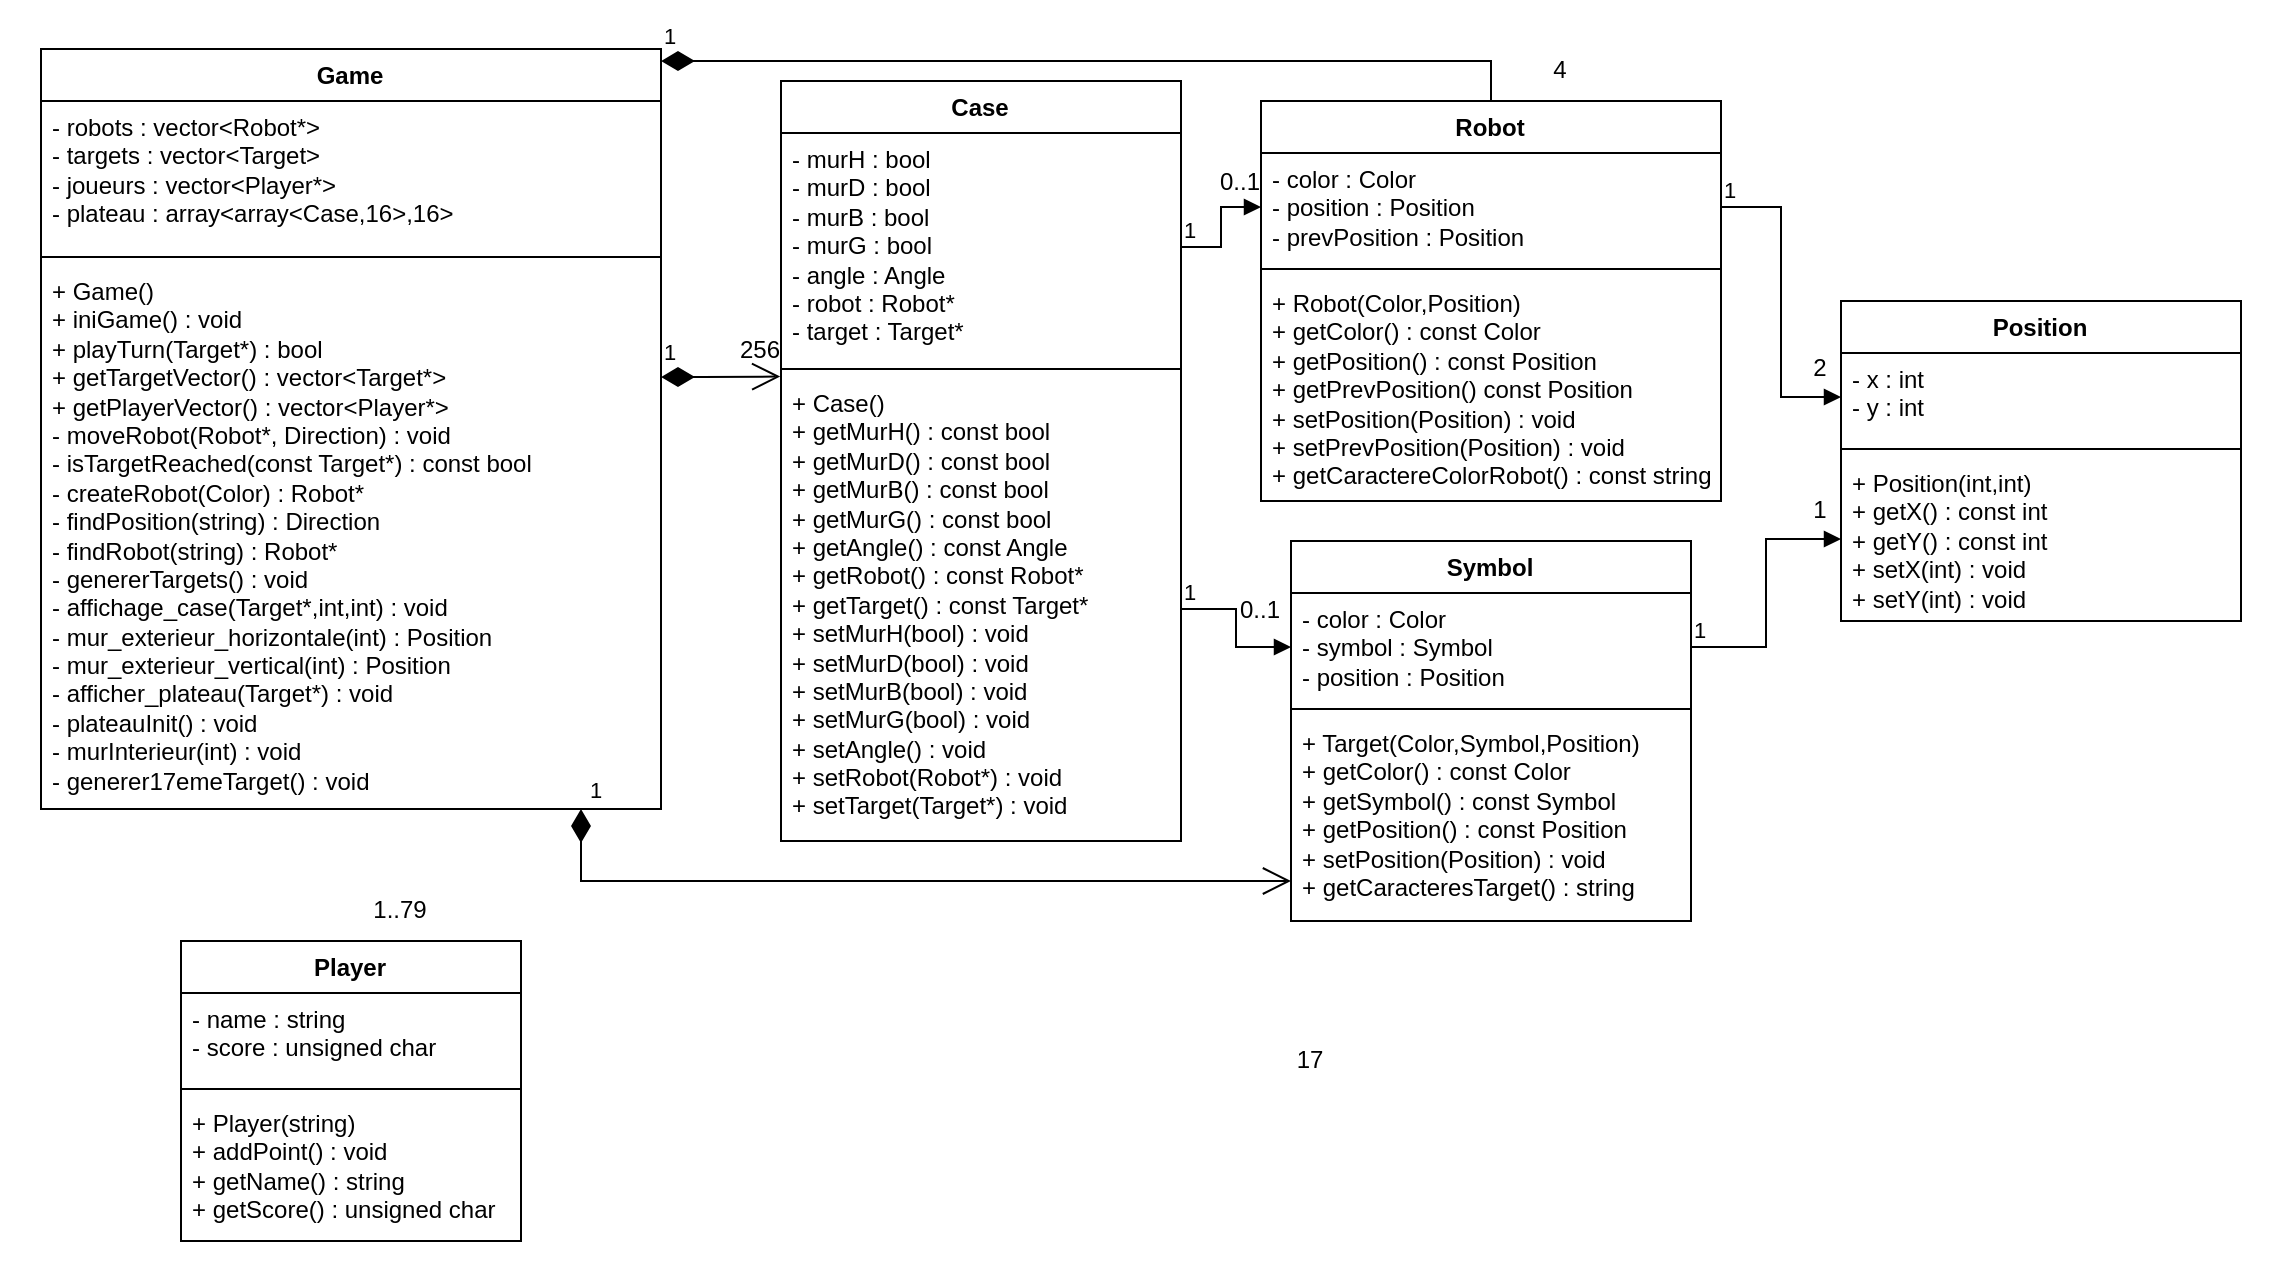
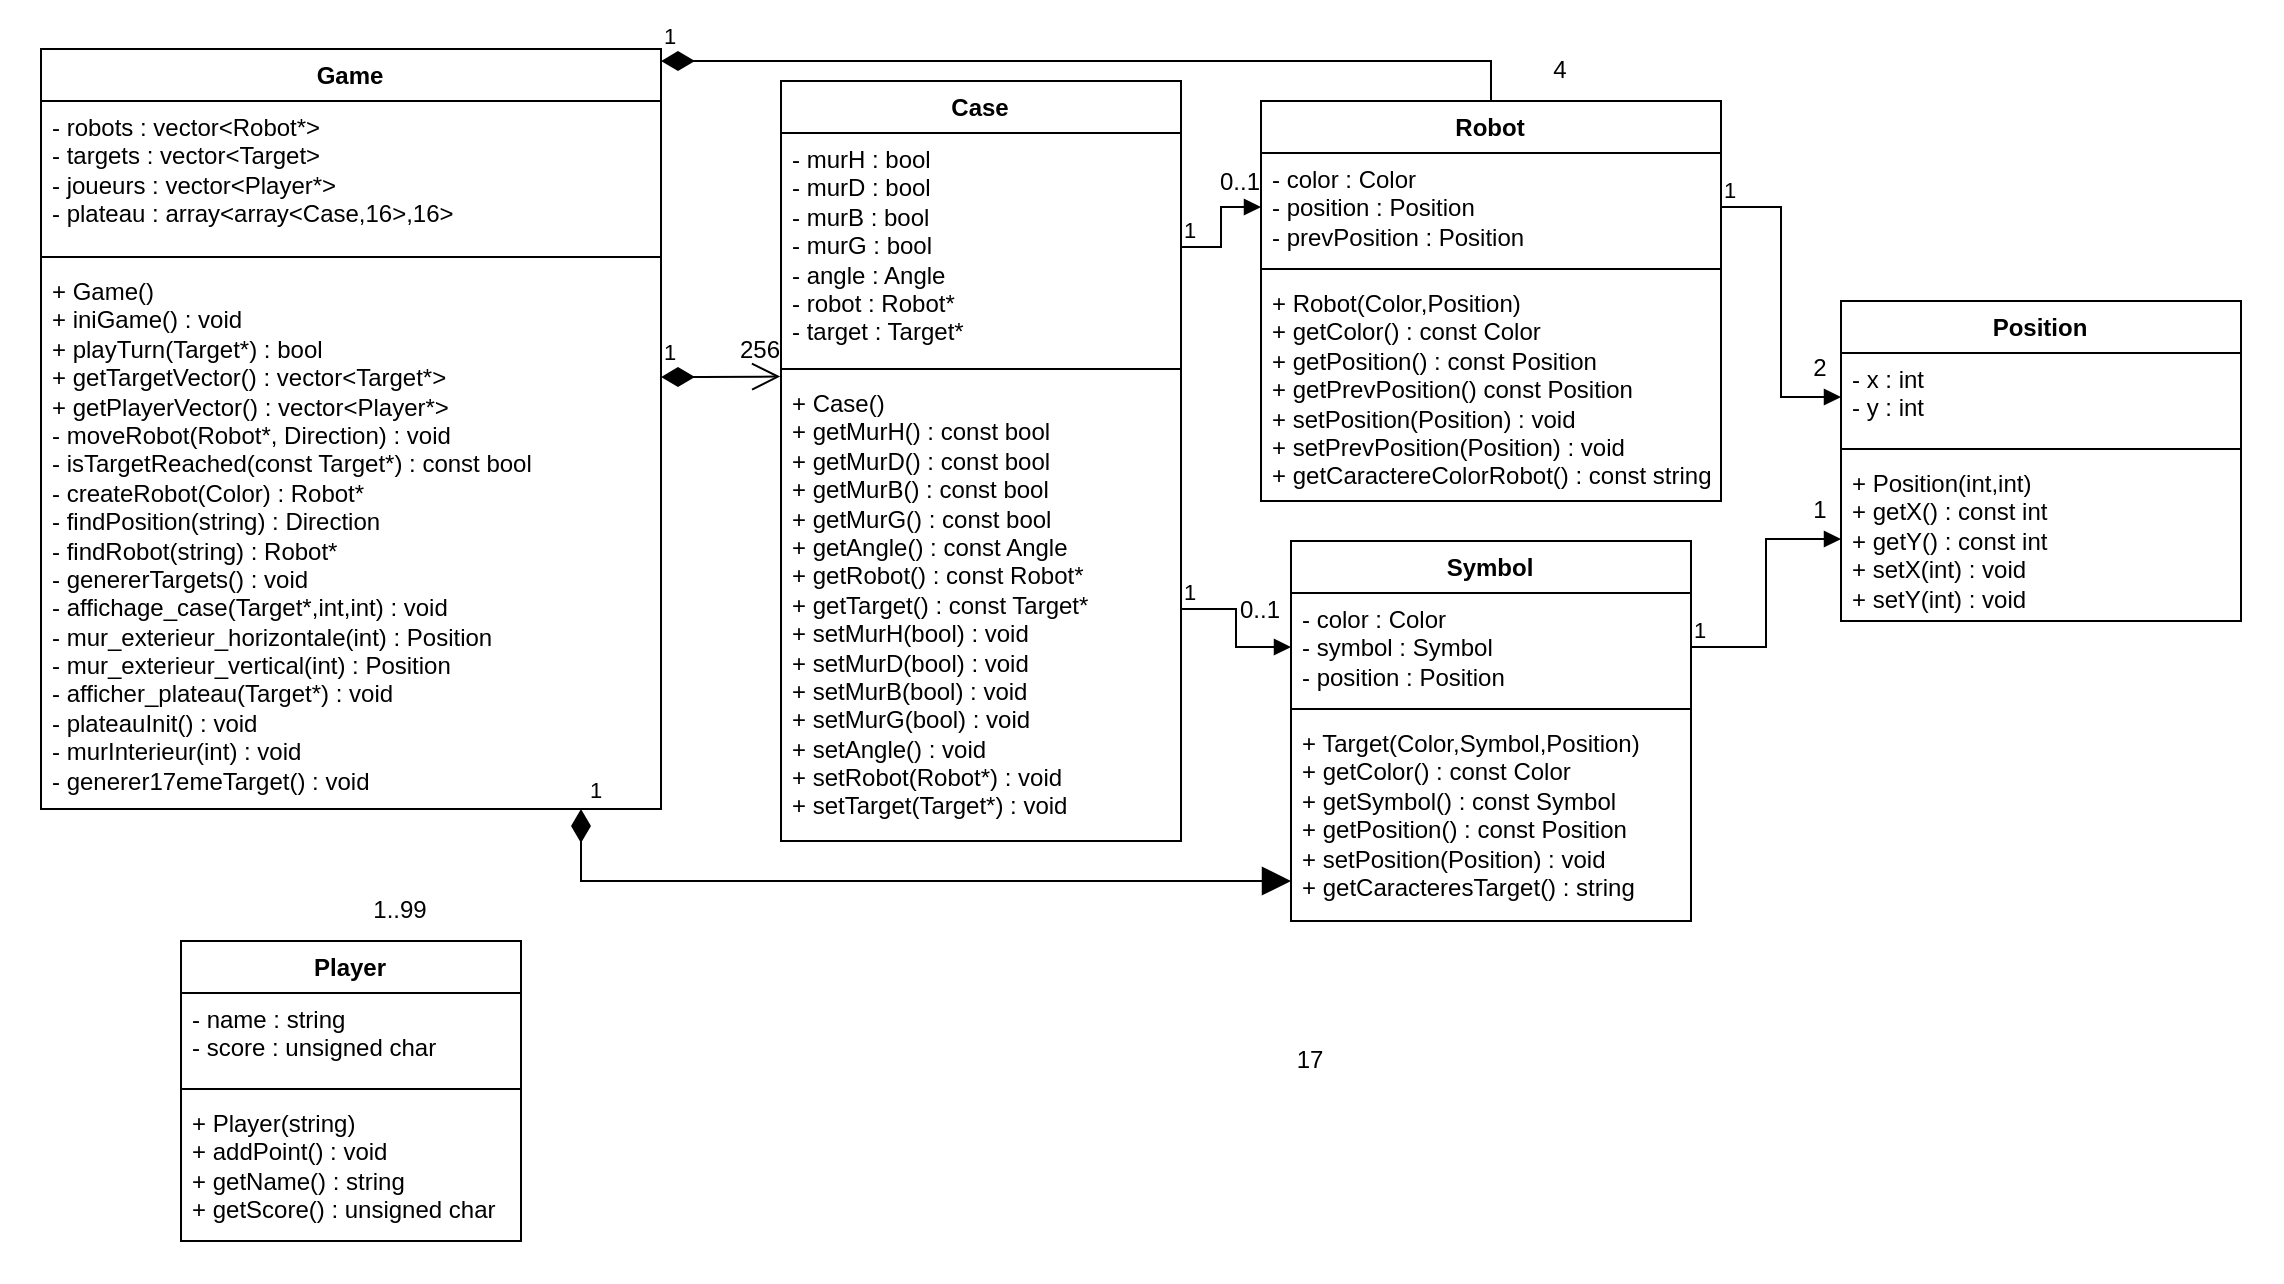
- <mxCell id="28" value="1" style="endArrow=open;html=1;endSize=12;startArrow=diamondThin;startSize=14;startFill=1;edgeStyle=orthogonalEdgeStyle;align=left;verticalAlign=bottom;rounded=0;" edge="1" parent="1" source="22" target="6"><mxGeometry x="-1" y="3" relative="1" as="geometry"><mxPoint x="530" y="250" as="sourcePoint" /><mxPoint x="610" y="440" as="targetPoint" /><Array as="points"><mxPoint x="290" y="440" /><mxPoint x="745" y="440" /></Array></mxGeometry></mxCell>
+ <mxCell id="28" value="1" style="endArrow=block;html=1;endSize=12;startArrow=diamondThin;startSize=14;startFill=1;edgeStyle=orthogonalEdgeStyle;align=left;verticalAlign=bottom;rounded=0;" edge="1" parent="1" source="22" target="6"><mxGeometry x="-1" y="3" relative="1" as="geometry"><mxPoint x="530" y="250" as="sourcePoint" /><mxPoint x="610" y="440" as="targetPoint" /><Array as="points"><mxPoint x="290" y="440" /><mxPoint x="745" y="440" /></Array></mxGeometry></mxCell>
- <mxCell id="30" value="1..79" style="text;html=1;strokeColor=none;fillColor=none;align=center;verticalAlign=middle;whiteSpace=wrap;rounded=0;" vertex="1" parent="1"><mxGeometry x="170" y="440" width="60" height="30" as="geometry" /></mxCell>
+ <mxCell id="30" value="1..99" style="text;html=1;strokeColor=none;fillColor=none;align=center;verticalAlign=middle;whiteSpace=wrap;rounded=0;" vertex="1" parent="1"><mxGeometry x="170" y="440" width="60" height="30" as="geometry" /></mxCell>
